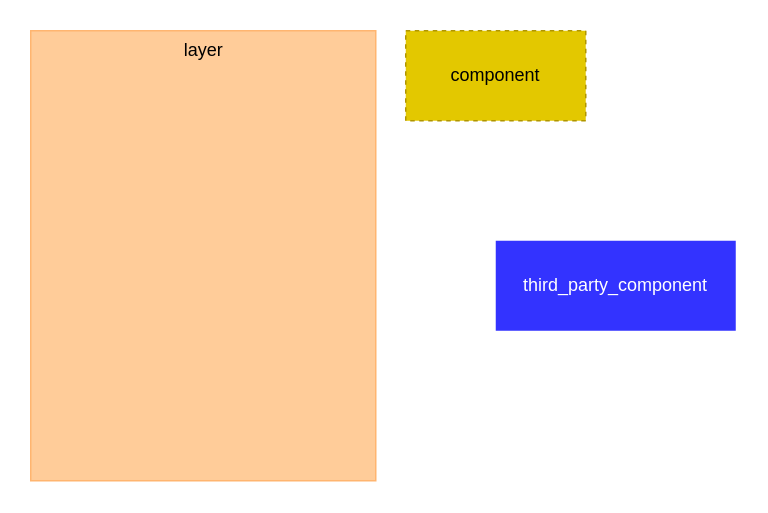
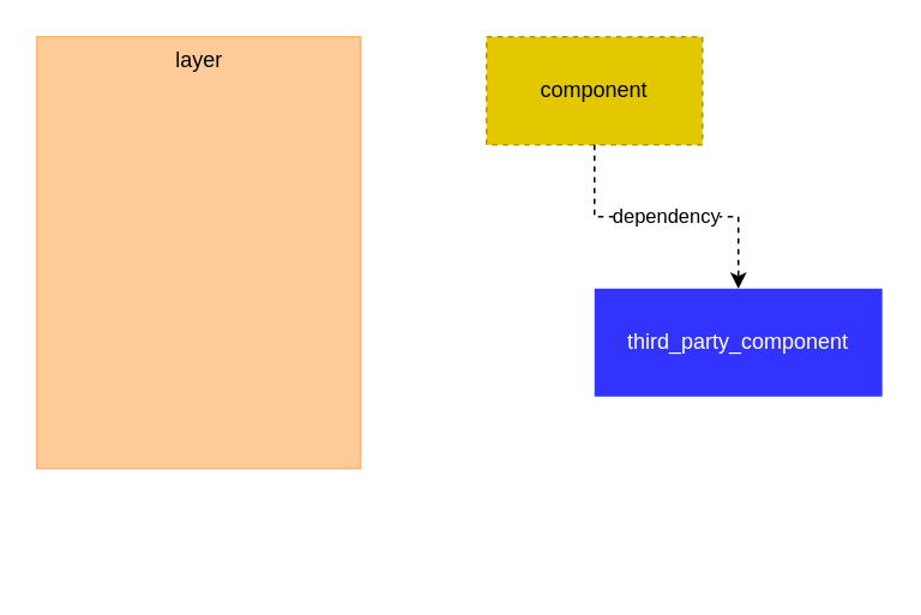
+ <mxCell id="5" value="dependency" style="edgeStyle=orthogonalEdgeStyle;rounded=0;orthogonalLoop=1;jettySize=auto;html=1;entryX=0.5;entryY=0;entryDx=0;entryDy=0;dashed=1;exitX=0.5;exitY=1;exitDx=0;exitDy=0;" parent="1" source="2" target="4" edge="1"><mxGeometry relative="1" as="geometry"><mxPoint x="1740" y="220" as="sourcePoint" /><mxPoint x="360" y="240" as="targetPoint" /></mxGeometry></mxCell>
- <mxCell id="3" value="layer" style="verticalLabelPosition=top;verticalAlign=bottom;html=1;shape=mxgraph.basic.polygon;polyCoords=[[0,0],[1,0],[1,0.25],[1,0.67],[1,1],[0.5,1],[0,1],[0,0.25]];polyline=0;fillColor=#FFCC99;strokeColor=#FFB570;fontColor=#000000;spacing=-20;labelPosition=center;align=center;labelBackgroundColor=none;" parent="1" vertex="1"><mxGeometry width="230" height="300" as="geometry" x="20" y="20" /></mxCell>
+ <mxCell id="3" value="layer" style="verticalLabelPosition=top;verticalAlign=bottom;html=1;shape=mxgraph.basic.polygon;polyCoords=[[0,0],[1,0],[1,0.25],[1,0.67],[1,1],[0.5,1],[0,1],[0,0.25]];polyline=0;fillColor=#FFCC99;strokeColor=#FFB570;fontColor=#000000;spacing=-20;labelPosition=center;align=center;labelBackgroundColor=none;" parent="1" vertex="1"><mxGeometry x="20" y="20" width="180" height="240" as="geometry" /></mxCell>
